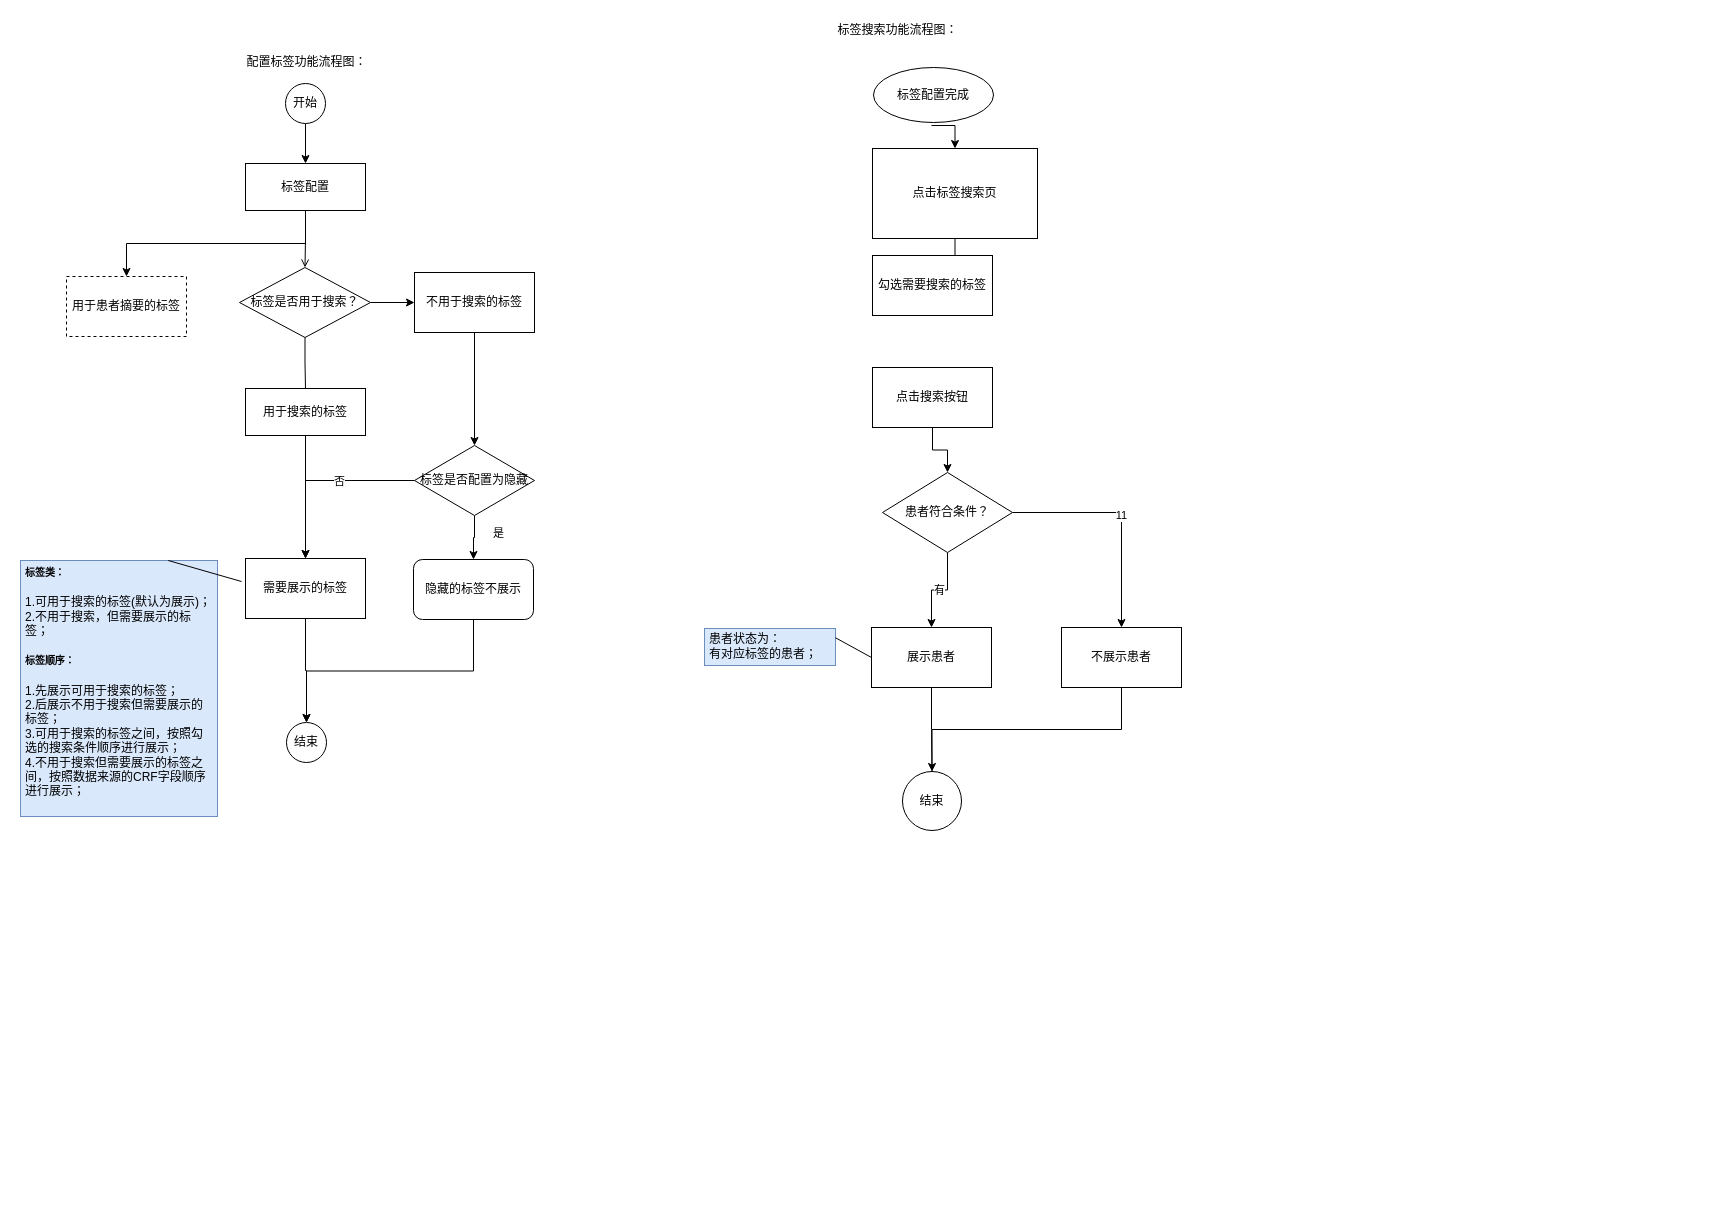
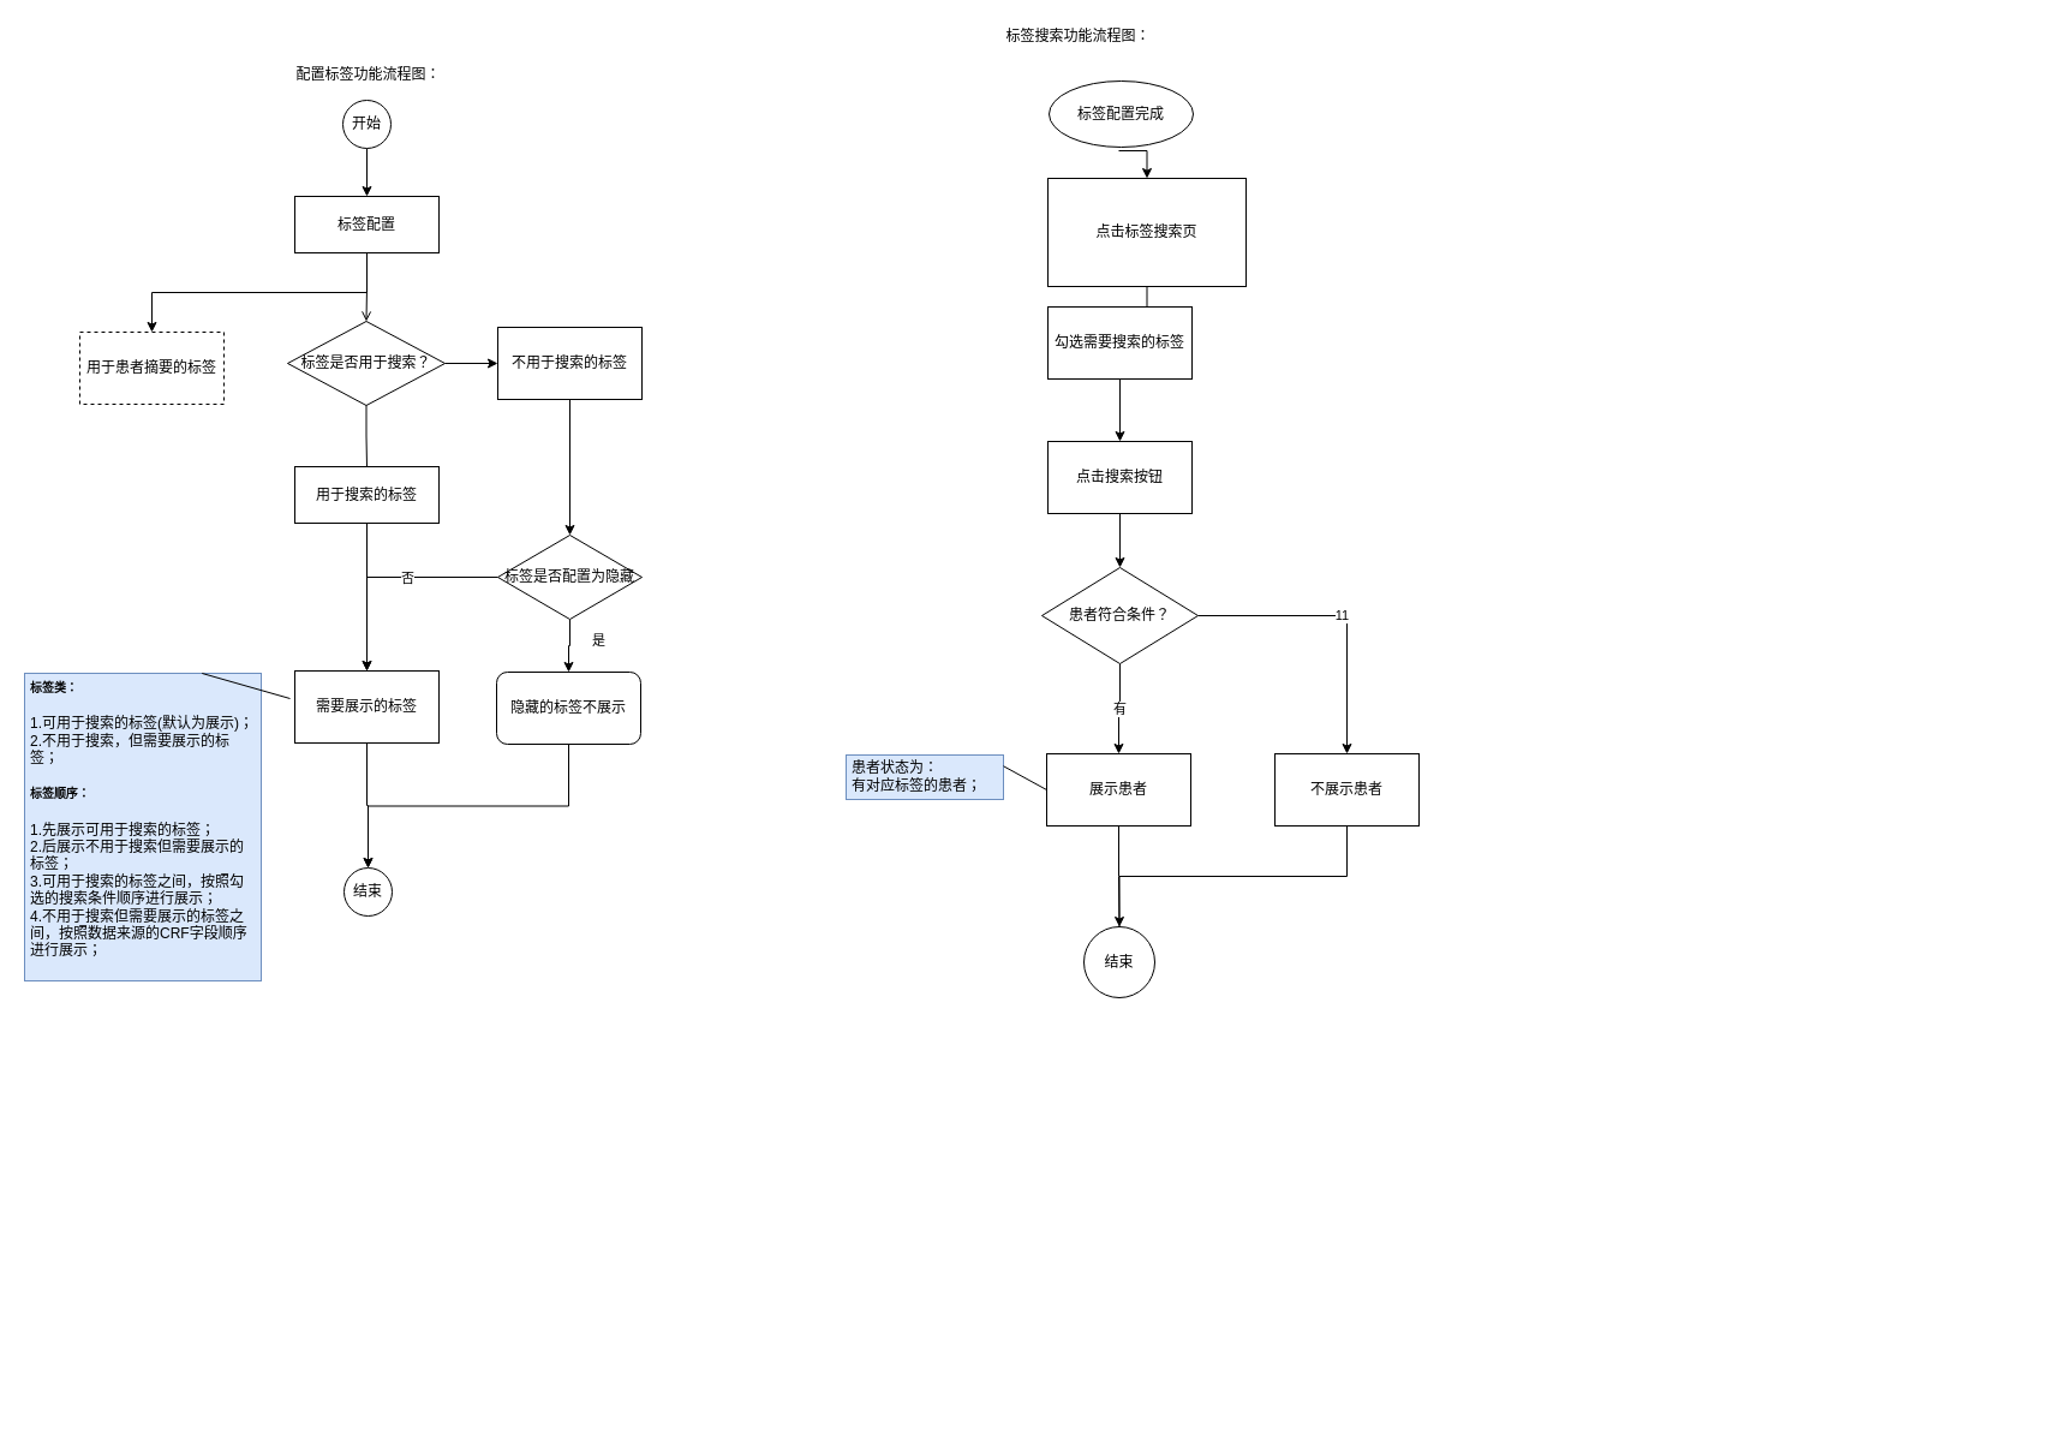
+ <mxCell id="5" style="edgeStyle=orthogonalEdgeStyle;rounded=0;orthogonalLoop=1;jettySize=auto;html=1;entryX=0.5;entryY=0;entryDx=0;entryDy=0;" parent="1" source="6" target="7" edge="1"><mxGeometry relative="1" as="geometry" /></mxCell>
- <mxCell id="11" value="患者符合条件？" style="rhombus;whiteSpace=wrap;html=1;" parent="1" vertex="1"><mxGeometry x="882" y="472" width="130" height="80" as="geometry" /></mxCell>
+ <mxCell id="11" value="患者符合条件？" style="rhombus;whiteSpace=wrap;html=1;" parent="1" vertex="1"><mxGeometry x="867" y="472" width="130" height="80" as="geometry" /></mxCell>
